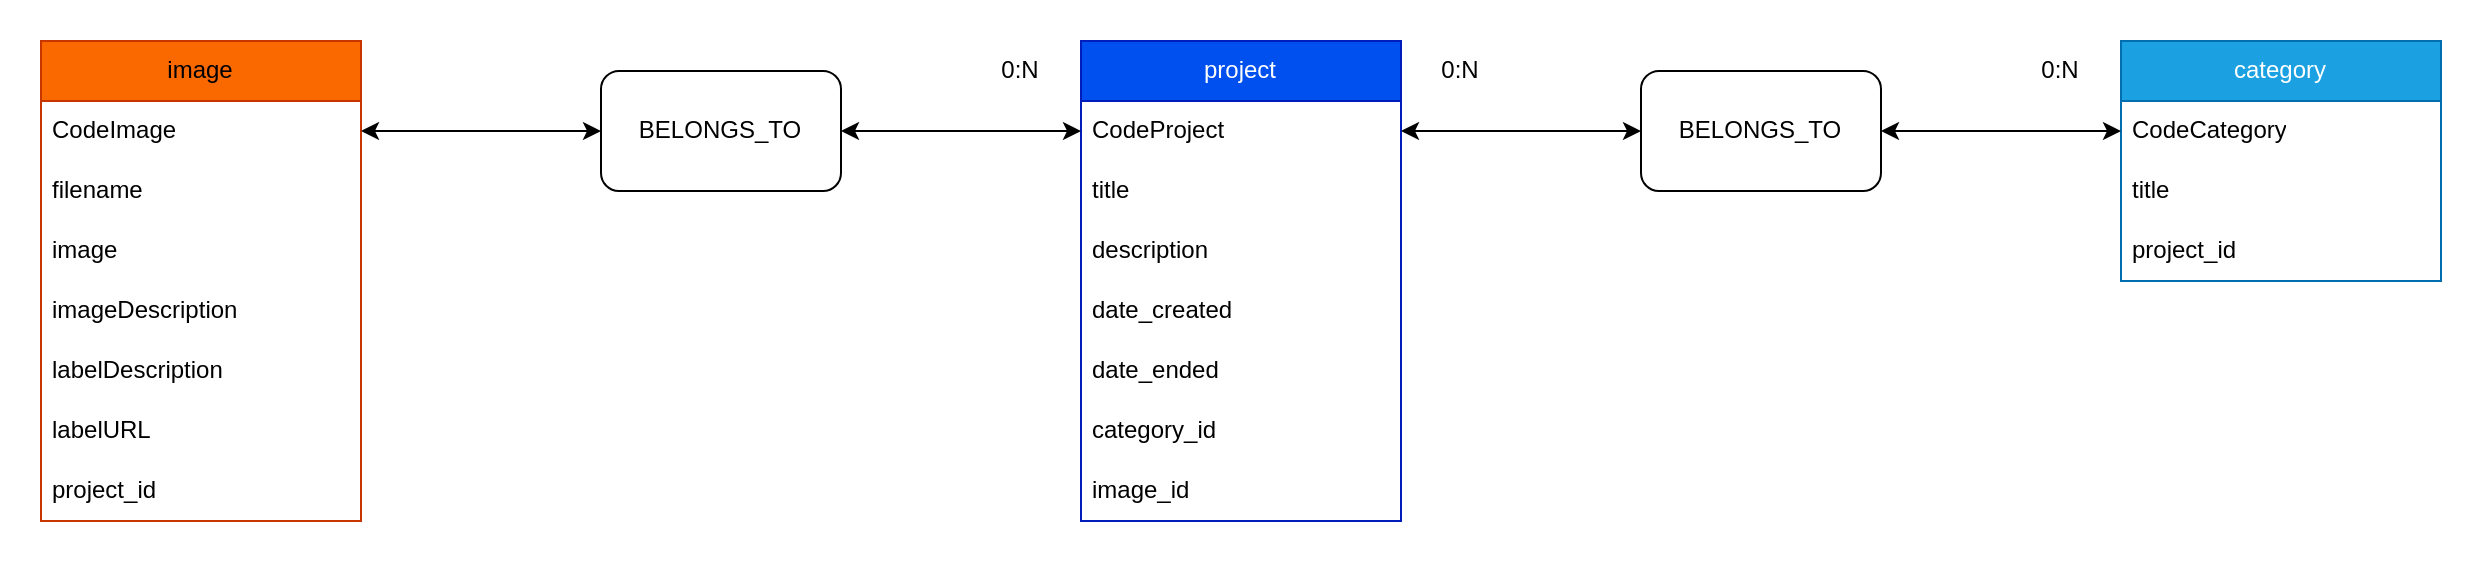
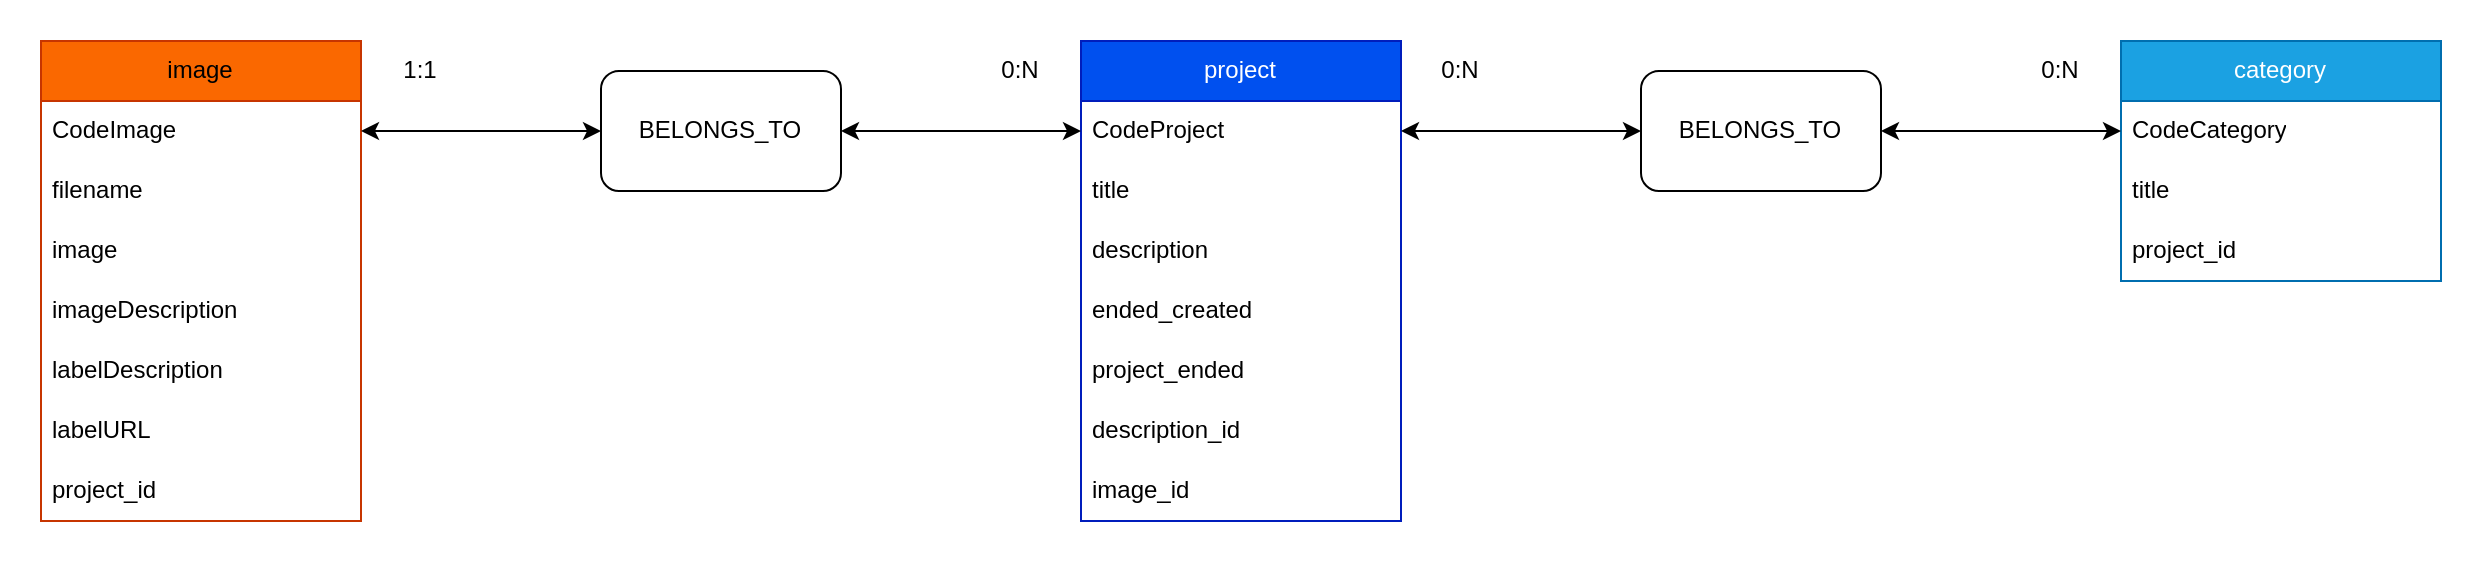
+ <mxCell id="29" value="1:1" style="text;html=1;align=center;verticalAlign=middle;whiteSpace=wrap;rounded=0;" vertex="1" parent="1"><mxGeometry x="180" y="20" width="60" height="30" as="geometry" /></mxCell>
- <mxCell id="6" value="date_created&amp;nbsp;" style="text;strokeColor=none;fillColor=none;align=left;verticalAlign=middle;spacingLeft=4;spacingRight=4;overflow=hidden;points=[[0,0.5],[1,0.5]];portConstraint=eastwest;rotatable=0;whiteSpace=wrap;html=1;" vertex="1" parent="2"><mxGeometry y="120" width="160" height="30" as="geometry" /></mxCell>
+ <mxCell id="6" value="ended_created&amp;nbsp;" style="text;strokeColor=none;fillColor=none;align=left;verticalAlign=middle;spacingLeft=4;spacingRight=4;overflow=hidden;points=[[0,0.5],[1,0.5]];portConstraint=eastwest;rotatable=0;whiteSpace=wrap;html=1;" vertex="1" parent="2"><mxGeometry y="120" width="160" height="30" as="geometry" /></mxCell>
- <mxCell id="7" value="date_ended" style="text;strokeColor=none;fillColor=none;align=left;verticalAlign=middle;spacingLeft=4;spacingRight=4;overflow=hidden;points=[[0,0.5],[1,0.5]];portConstraint=eastwest;rotatable=0;whiteSpace=wrap;html=1;" vertex="1" parent="2"><mxGeometry y="150" width="160" height="30" as="geometry" /></mxCell>
+ <mxCell id="7" value="project_ended" style="text;strokeColor=none;fillColor=none;align=left;verticalAlign=middle;spacingLeft=4;spacingRight=4;overflow=hidden;points=[[0,0.5],[1,0.5]];portConstraint=eastwest;rotatable=0;whiteSpace=wrap;html=1;" vertex="1" parent="2"><mxGeometry y="150" width="160" height="30" as="geometry" /></mxCell>
- <mxCell id="8" value="category_id" style="text;strokeColor=none;fillColor=none;align=left;verticalAlign=middle;spacingLeft=4;spacingRight=4;overflow=hidden;points=[[0,0.5],[1,0.5]];portConstraint=eastwest;rotatable=0;whiteSpace=wrap;html=1;" vertex="1" parent="2"><mxGeometry y="180" width="160" height="30" as="geometry" /></mxCell>
+ <mxCell id="8" value="description_id" style="text;strokeColor=none;fillColor=none;align=left;verticalAlign=middle;spacingLeft=4;spacingRight=4;overflow=hidden;points=[[0,0.5],[1,0.5]];portConstraint=eastwest;rotatable=0;whiteSpace=wrap;html=1;" vertex="1" parent="2"><mxGeometry y="180" width="160" height="30" as="geometry" /></mxCell>
